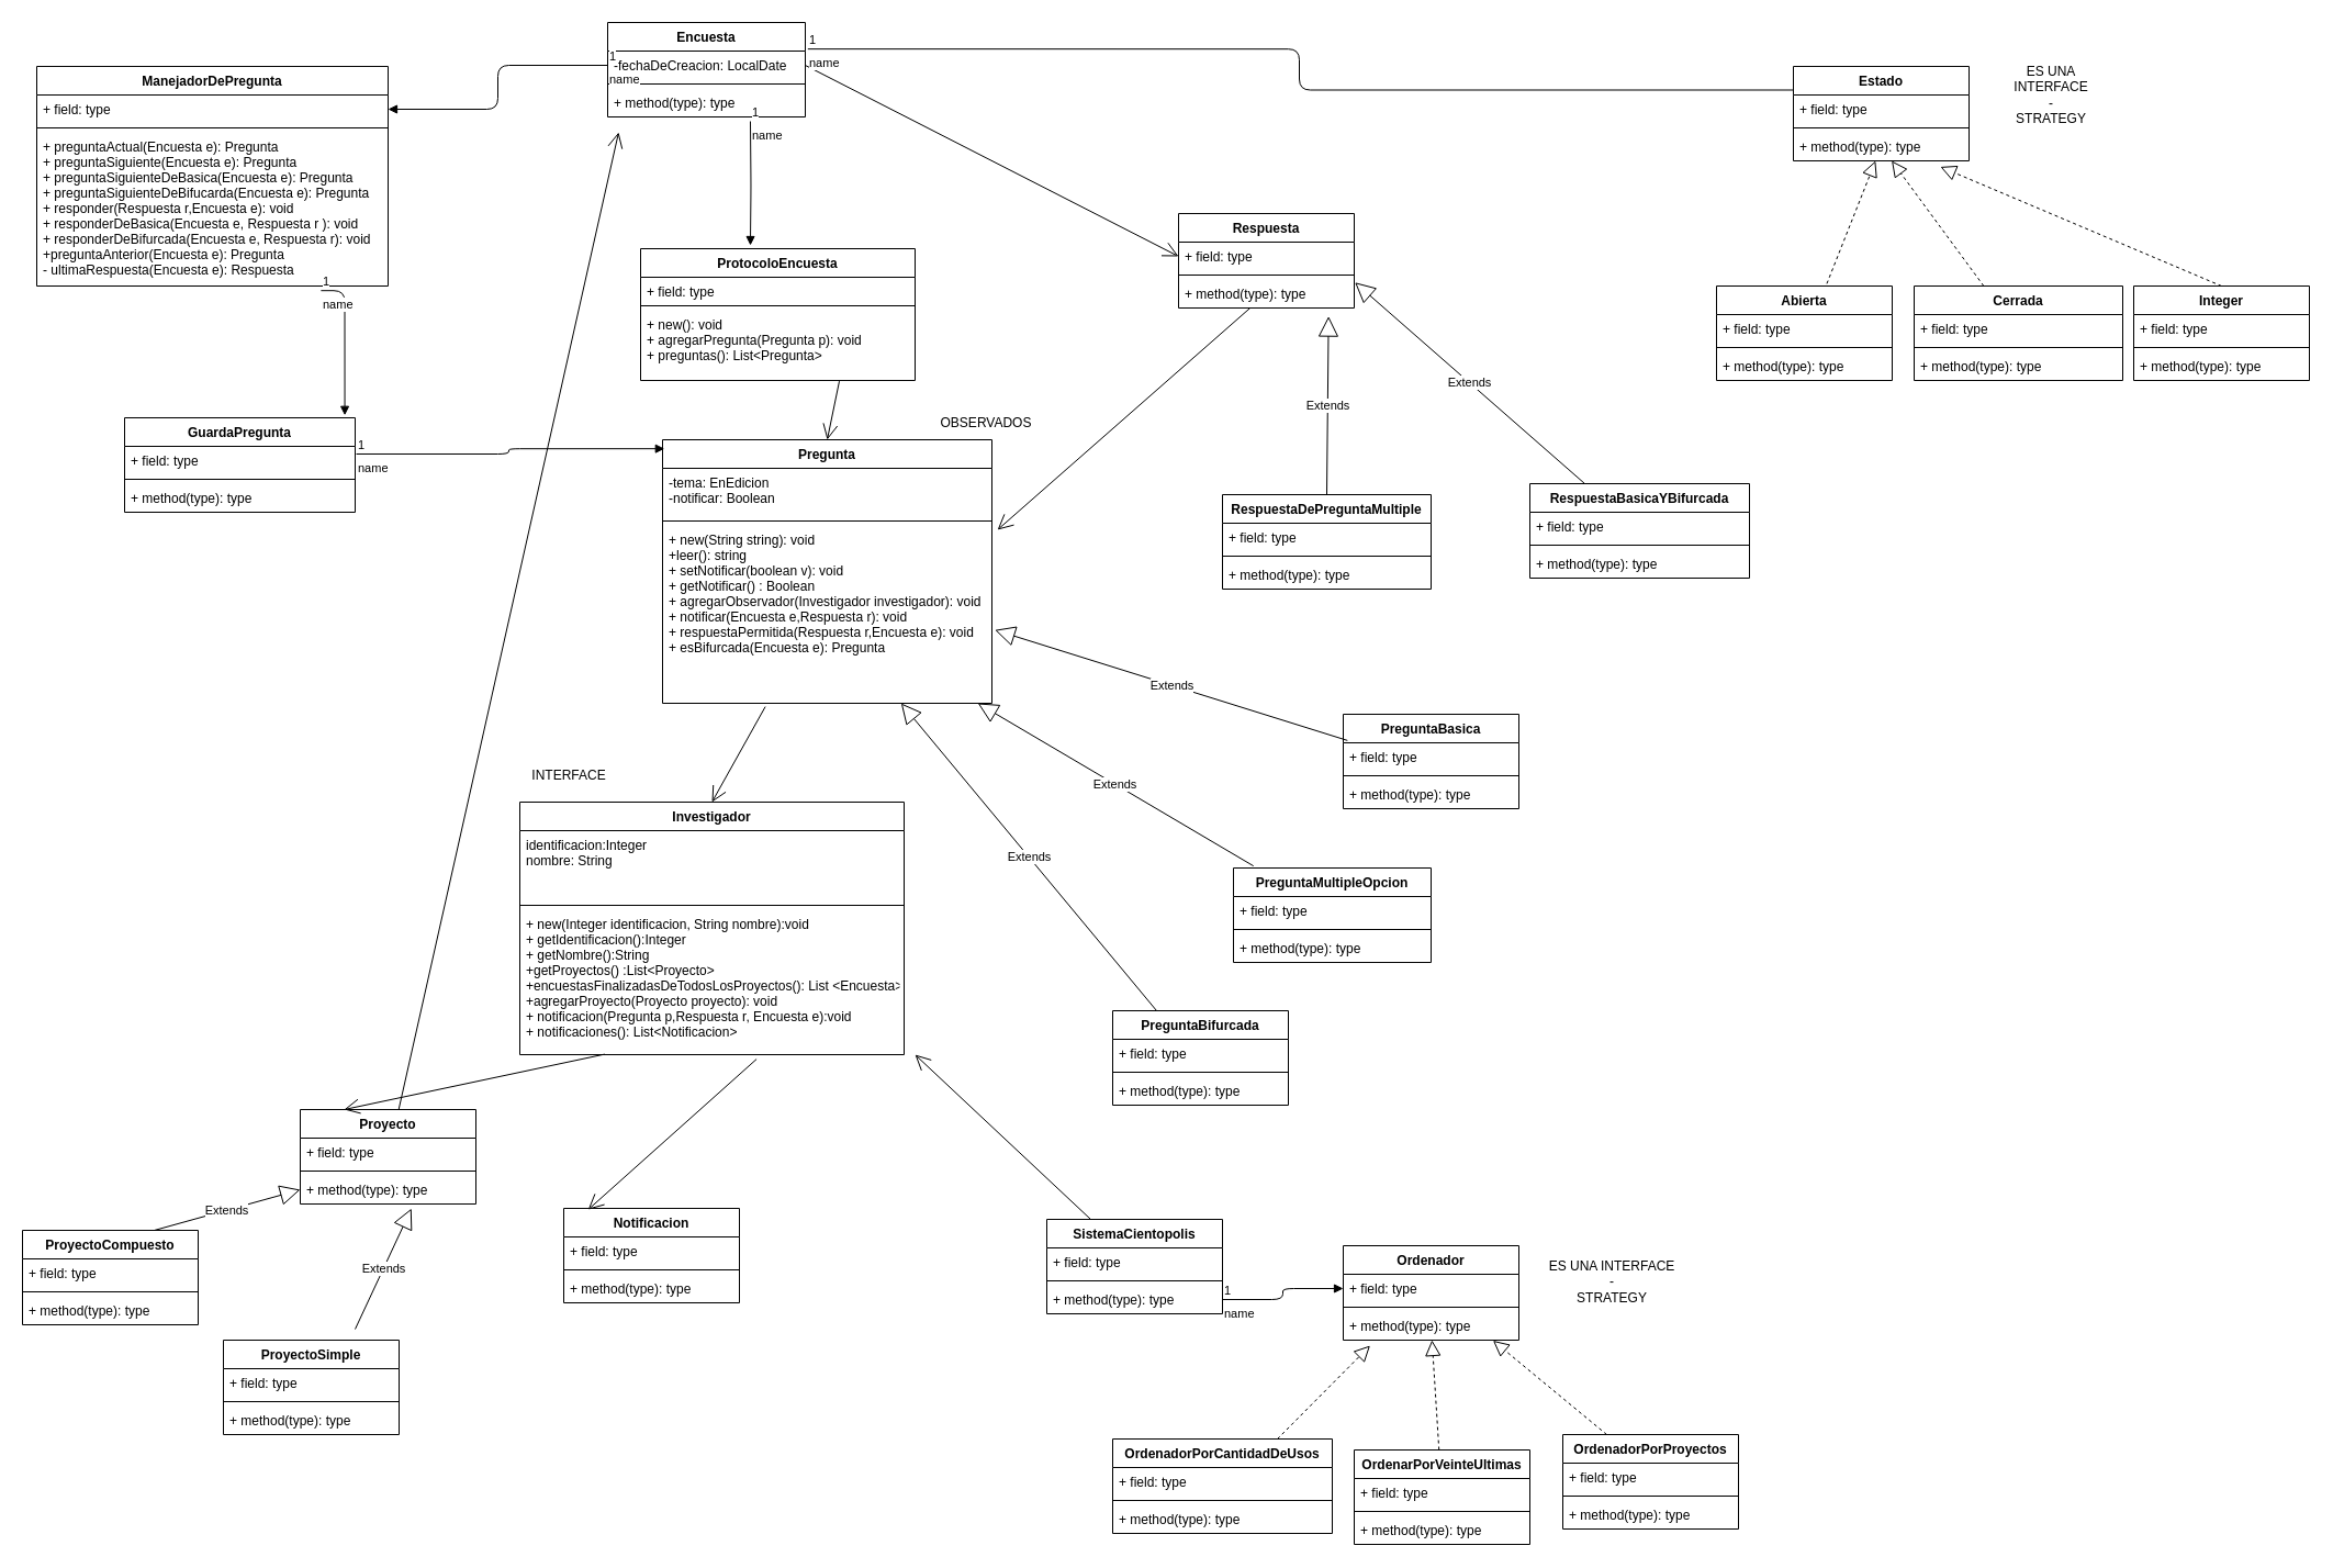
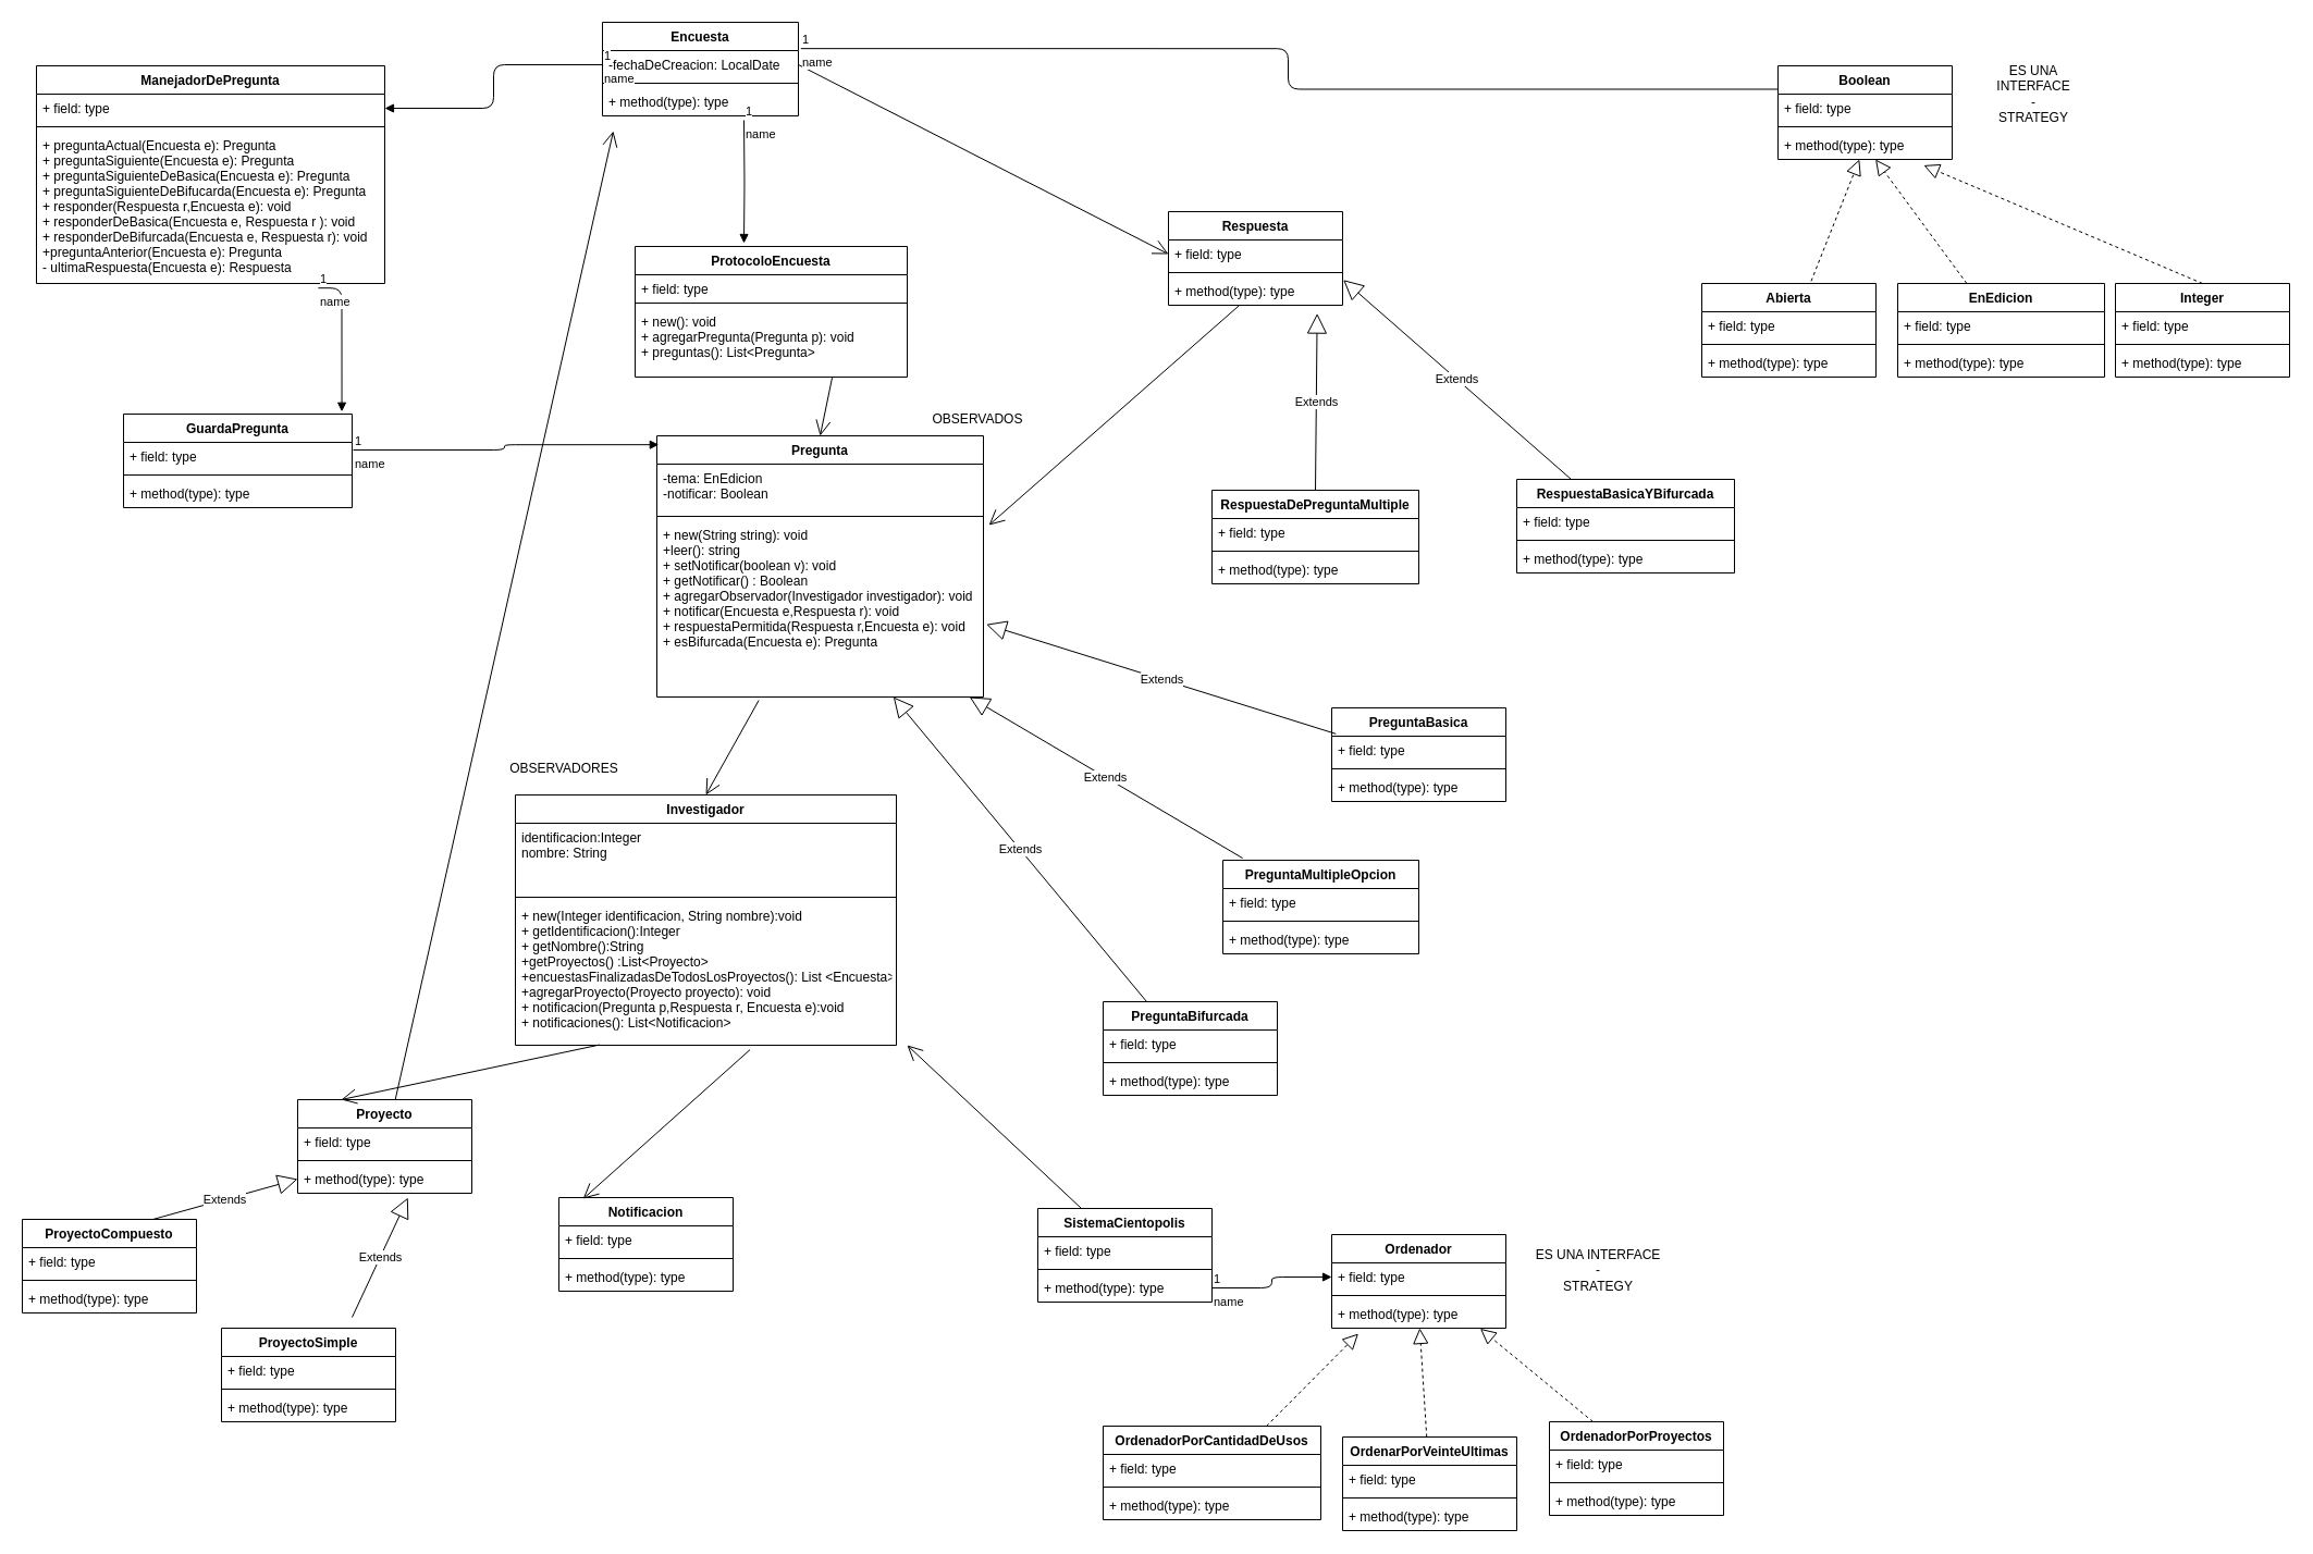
- <mxCell id="15" value="Estado" style="swimlane;fontStyle=1;align=center;verticalAlign=top;childLayout=stackLayout;horizontal=1;startSize=26;horizontalStack=0;resizeParent=1;resizeParentMax=0;resizeLast=0;collapsible=1;marginBottom=0;" vertex="1" parent="1"><mxGeometry x="1633" y="60" width="160" height="86" as="geometry" /></mxCell>
+ <mxCell id="15" value="Boolean" style="swimlane;fontStyle=1;align=center;verticalAlign=top;childLayout=stackLayout;horizontal=1;startSize=26;horizontalStack=0;resizeParent=1;resizeParentMax=0;resizeLast=0;collapsible=1;marginBottom=0;" vertex="1" parent="1"><mxGeometry x="1633" y="60" width="160" height="86" as="geometry" /></mxCell>
- <mxCell id="55" value="Cerrada" style="swimlane;fontStyle=1;align=center;verticalAlign=top;childLayout=stackLayout;horizontal=1;startSize=26;horizontalStack=0;resizeParent=1;resizeParentMax=0;resizeLast=0;collapsible=1;marginBottom=0;" vertex="1" parent="1"><mxGeometry x="1743" y="260" width="190" height="86" as="geometry" /></mxCell>
+ <mxCell id="55" value="EnEdicion" style="swimlane;fontStyle=1;align=center;verticalAlign=top;childLayout=stackLayout;horizontal=1;startSize=26;horizontalStack=0;resizeParent=1;resizeParentMax=0;resizeLast=0;collapsible=1;marginBottom=0;" vertex="1" parent="1"><mxGeometry x="1743" y="260" width="190" height="86" as="geometry" /></mxCell>
- <mxCell id="137" value="INTERFACE" style="text;html=1;strokeColor=none;fillColor=none;align=center;verticalAlign=middle;whiteSpace=wrap;rounded=0;" vertex="1" parent="1"><mxGeometry x="453" y="676" width="130" height="60" as="geometry" /></mxCell>
+ <mxCell id="137" value="OBSERVADORES" style="text;html=1;strokeColor=none;fillColor=none;align=center;verticalAlign=middle;whiteSpace=wrap;rounded=0;" vertex="1" parent="1"><mxGeometry x="453" y="676" width="130" height="60" as="geometry" /></mxCell>
